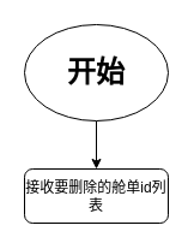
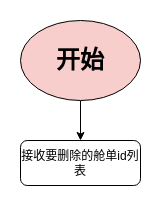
- <mxCell id="3" value="&lt;h1&gt;开始&lt;/h1&gt;" style="ellipse;whiteSpace=wrap;html=1;" vertex="1" parent="1"><mxGeometry x="20" y="20" width="120" height="80" as="geometry" /></mxCell>
+ <mxCell id="3" value="&lt;h1&gt;开始&lt;/h1&gt;" style="ellipse;whiteSpace=wrap;html=1;fillColor=#f8cecc;" vertex="1" parent="1"><mxGeometry x="20" y="20" width="120" height="80" as="geometry" /></mxCell>
